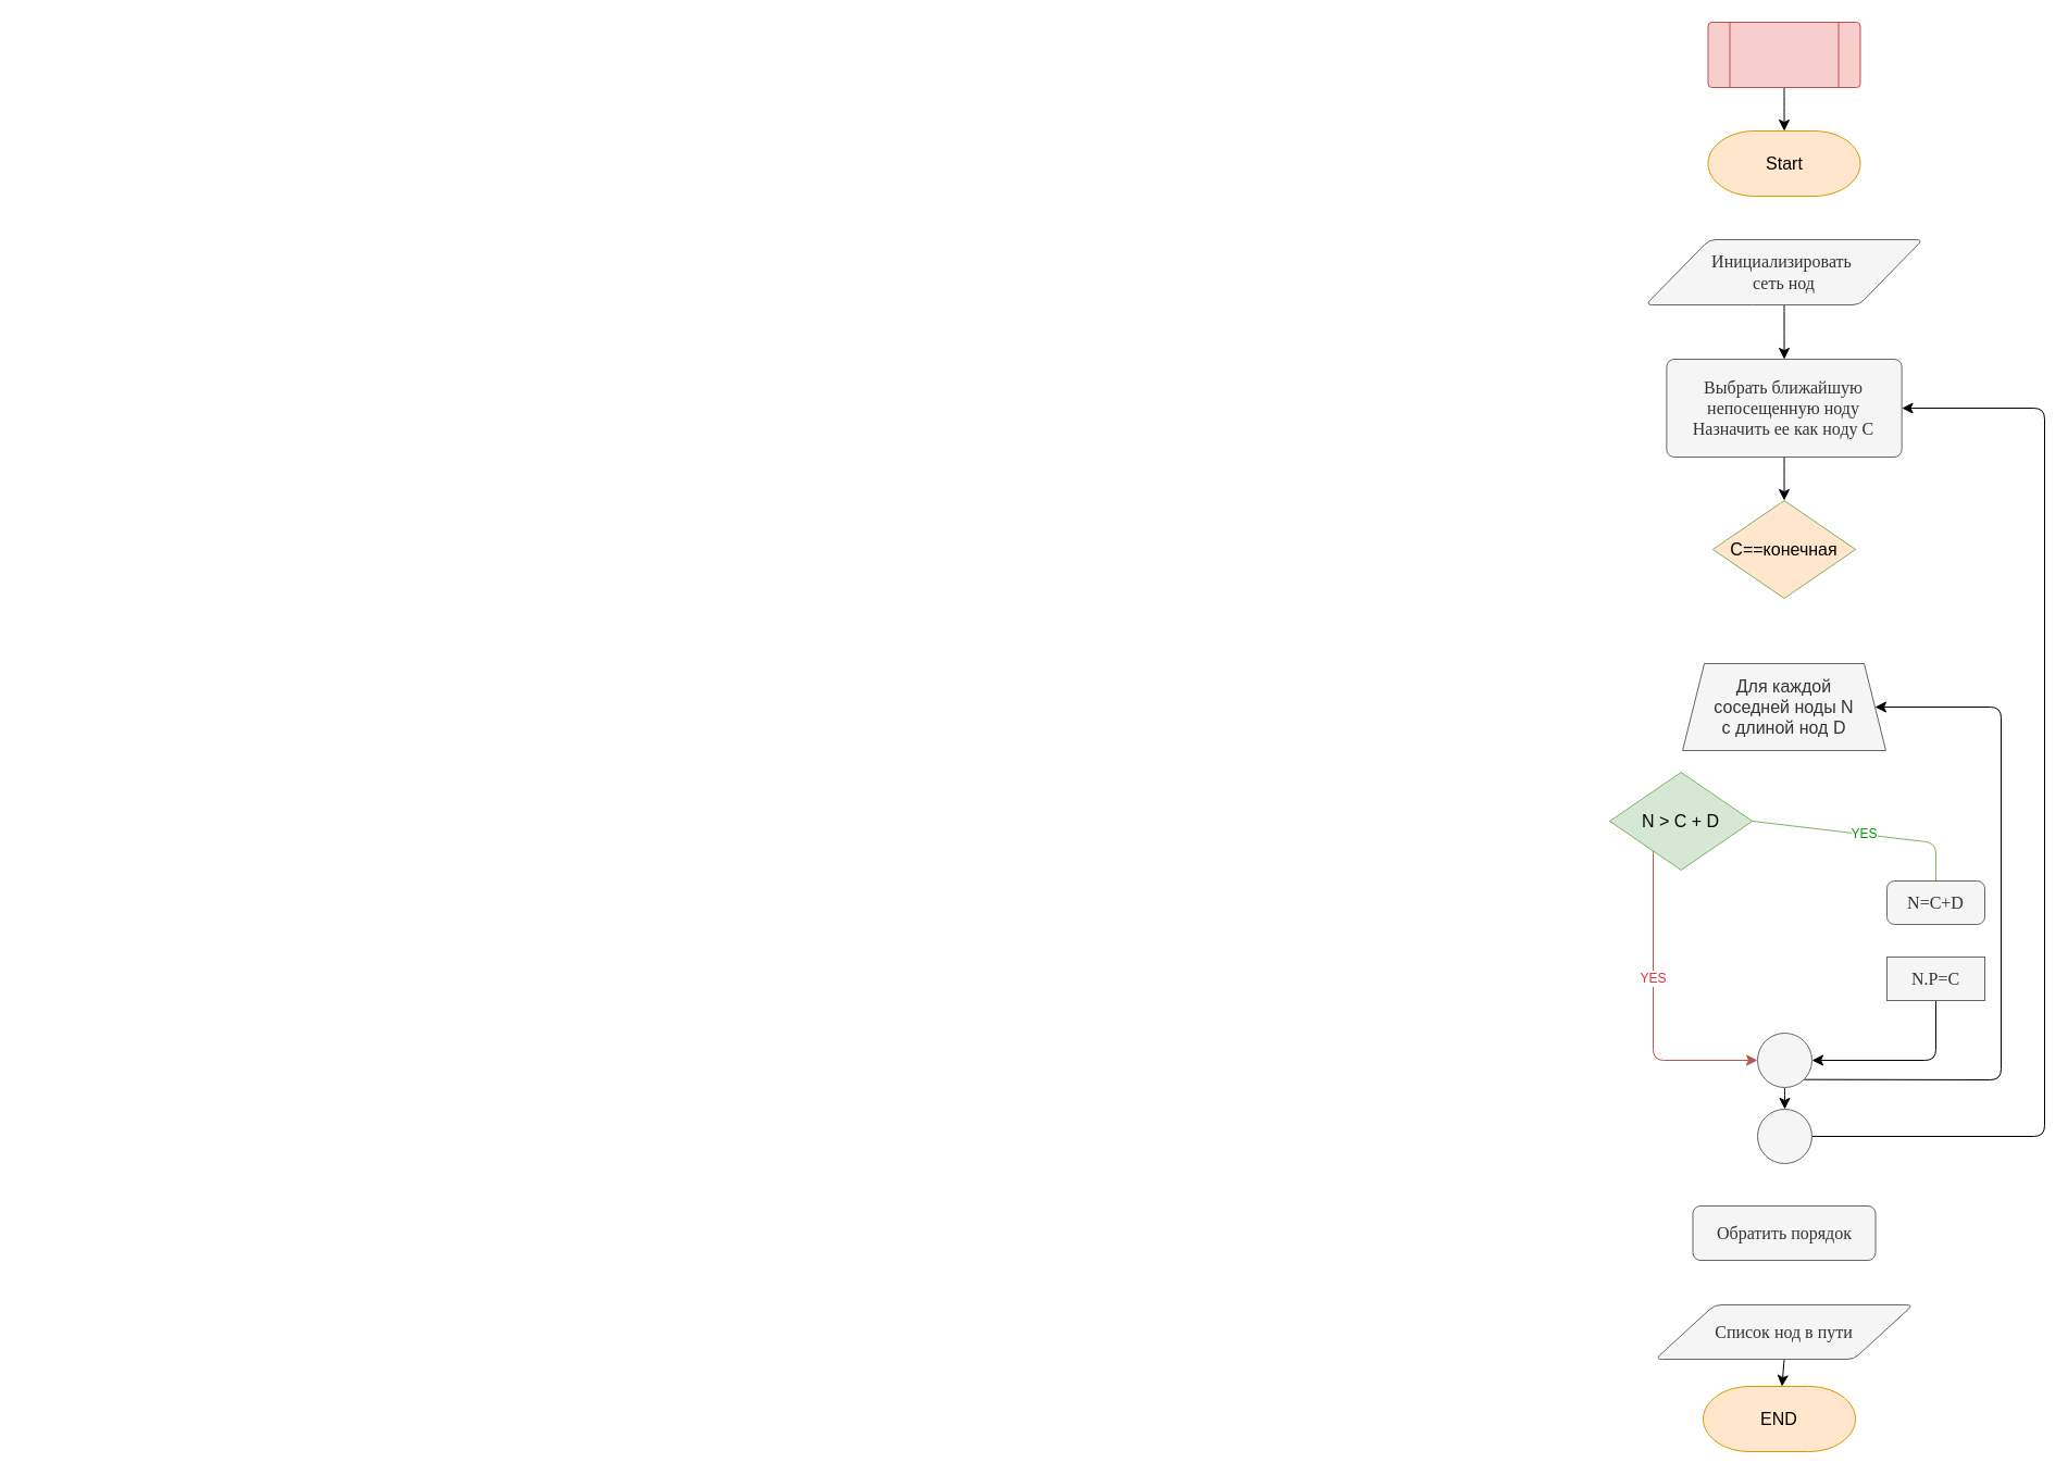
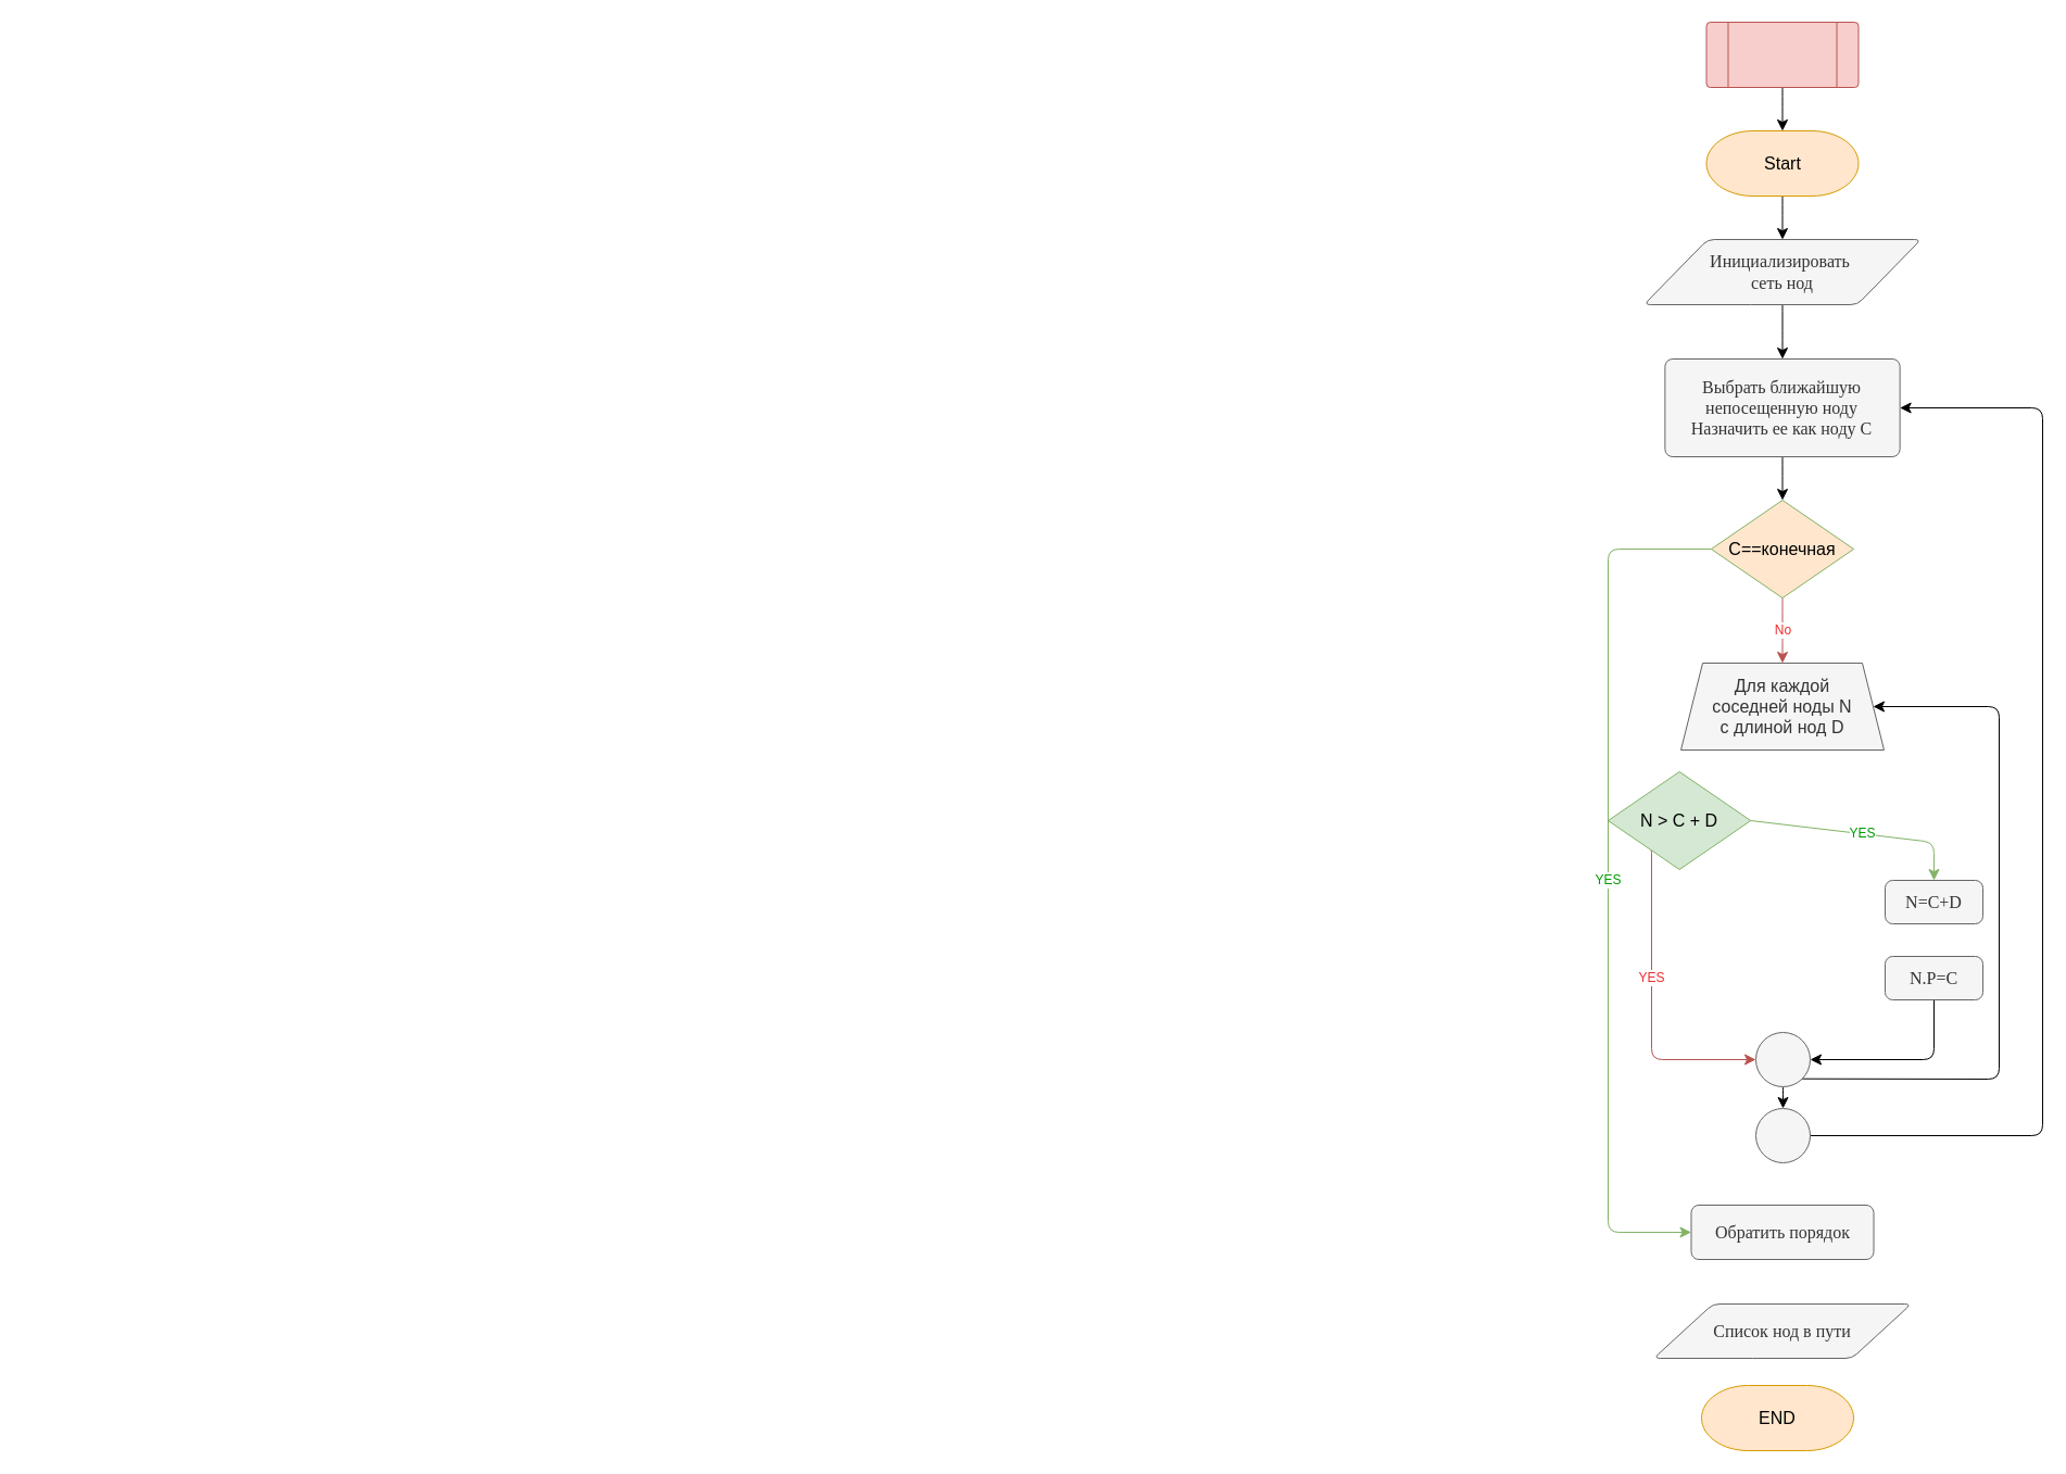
+ <mxCell id="5" style="edgeStyle=none;curved=1;rounded=0;orthogonalLoop=1;jettySize=auto;html=1;exitX=0.5;exitY=1;exitDx=0;exitDy=0;exitPerimeter=0;fontSize=12;startSize=8;endSize=8;" parent="1" source="6" target="8" edge="1"><mxGeometry relative="1" as="geometry" /></mxCell>
+ <mxCell id="12" value="&lt;font color=&quot;#f02b2b&quot;&gt;No&lt;/font&gt;" style="edgeStyle=none;curved=1;rounded=0;orthogonalLoop=1;jettySize=auto;html=1;exitX=0.5;exitY=1;exitDx=0;exitDy=0;fontSize=12;startSize=8;endSize=8;fillColor=#f8cecc;strokeColor=#b85450;" edge="1" parent="1" source="14" target="15"><mxGeometry relative="1" as="geometry" /></mxCell>
- <mxCell id="16" value="&lt;font color=&quot;#009900&quot;&gt;YES&lt;/font&gt;" style="edgeStyle=none;rounded=1;orthogonalLoop=1;jettySize=auto;html=1;exitX=1;exitY=0.5;exitDx=0;exitDy=0;entryX=0.5;entryY=0;entryDx=0;entryDy=0;fontSize=12;startSize=8;endSize=8;fillColor=#d5e8d4;strokeColor=#82b366;endArrow=none;" edge="1" parent="1" source="18" target="19"><mxGeometry x="0.001" relative="1" as="geometry"><Array as="points"><mxPoint x="1780" y="775" /></Array><mxPoint as="offset" /></mxGeometry></mxCell>
+ <mxCell id="16" value="&lt;font color=&quot;#009900&quot;&gt;YES&lt;/font&gt;" style="edgeStyle=none;rounded=1;orthogonalLoop=1;jettySize=auto;html=1;exitX=1;exitY=0.5;exitDx=0;exitDy=0;entryX=0.5;entryY=0;entryDx=0;entryDy=0;fontSize=12;startSize=8;endSize=8;fillColor=#d5e8d4;strokeColor=#82b366;" edge="1" parent="1" source="18" target="19"><mxGeometry x="0.001" relative="1" as="geometry"><Array as="points"><mxPoint x="1780" y="775" /></Array><mxPoint as="offset" /></mxGeometry></mxCell>
+ <mxCell id="13" value="&lt;font color=&quot;#009900&quot;&gt;YES&lt;/font&gt;" style="edgeStyle=none;rounded=1;orthogonalLoop=1;jettySize=auto;html=1;exitX=0;exitY=0.5;exitDx=0;exitDy=0;entryX=0;entryY=0.5;entryDx=0;entryDy=0;fontSize=12;startSize=8;endSize=8;fillColor=#d5e8d4;strokeColor=#82b366;" edge="1" parent="1" source="14" target="27"><mxGeometry relative="1" as="geometry"><Array as="points"><mxPoint x="1480" y="505" /><mxPoint x="1480" y="1134" /></Array></mxGeometry></mxCell>
- <mxCell id="21" value="N.P=C" style="whiteSpace=wrap;html=1;absoluteArcSize=1;arcSize=14;strokeWidth=1;fontFamily=Lucida Console;fontSize=16;fillColor=#f5f5f5;strokeColor=#666666;fontColor=#333333;align=center;rounded=0;" vertex="1" parent="1"><mxGeometry x="1735" y="880" width="90" height="40" as="geometry" /></mxCell>
+ <mxCell id="21" value="N.P=C" style="rounded=1;whiteSpace=wrap;html=1;absoluteArcSize=1;arcSize=14;strokeWidth=1;fontFamily=Lucida Console;fontSize=16;fillColor=#f5f5f5;strokeColor=#666666;fontColor=#333333;align=center;" vertex="1" parent="1"><mxGeometry x="1735" y="880" width="90" height="40" as="geometry" /></mxCell>
- <mxCell id="28" style="edgeStyle=none;curved=1;rounded=0;orthogonalLoop=1;jettySize=auto;html=1;exitX=0.5;exitY=1;exitDx=0;exitDy=0;fontSize=12;startSize=8;endSize=8;" edge="1" parent="1" source="29" target="9"><mxGeometry relative="1" as="geometry" /></mxCell>
